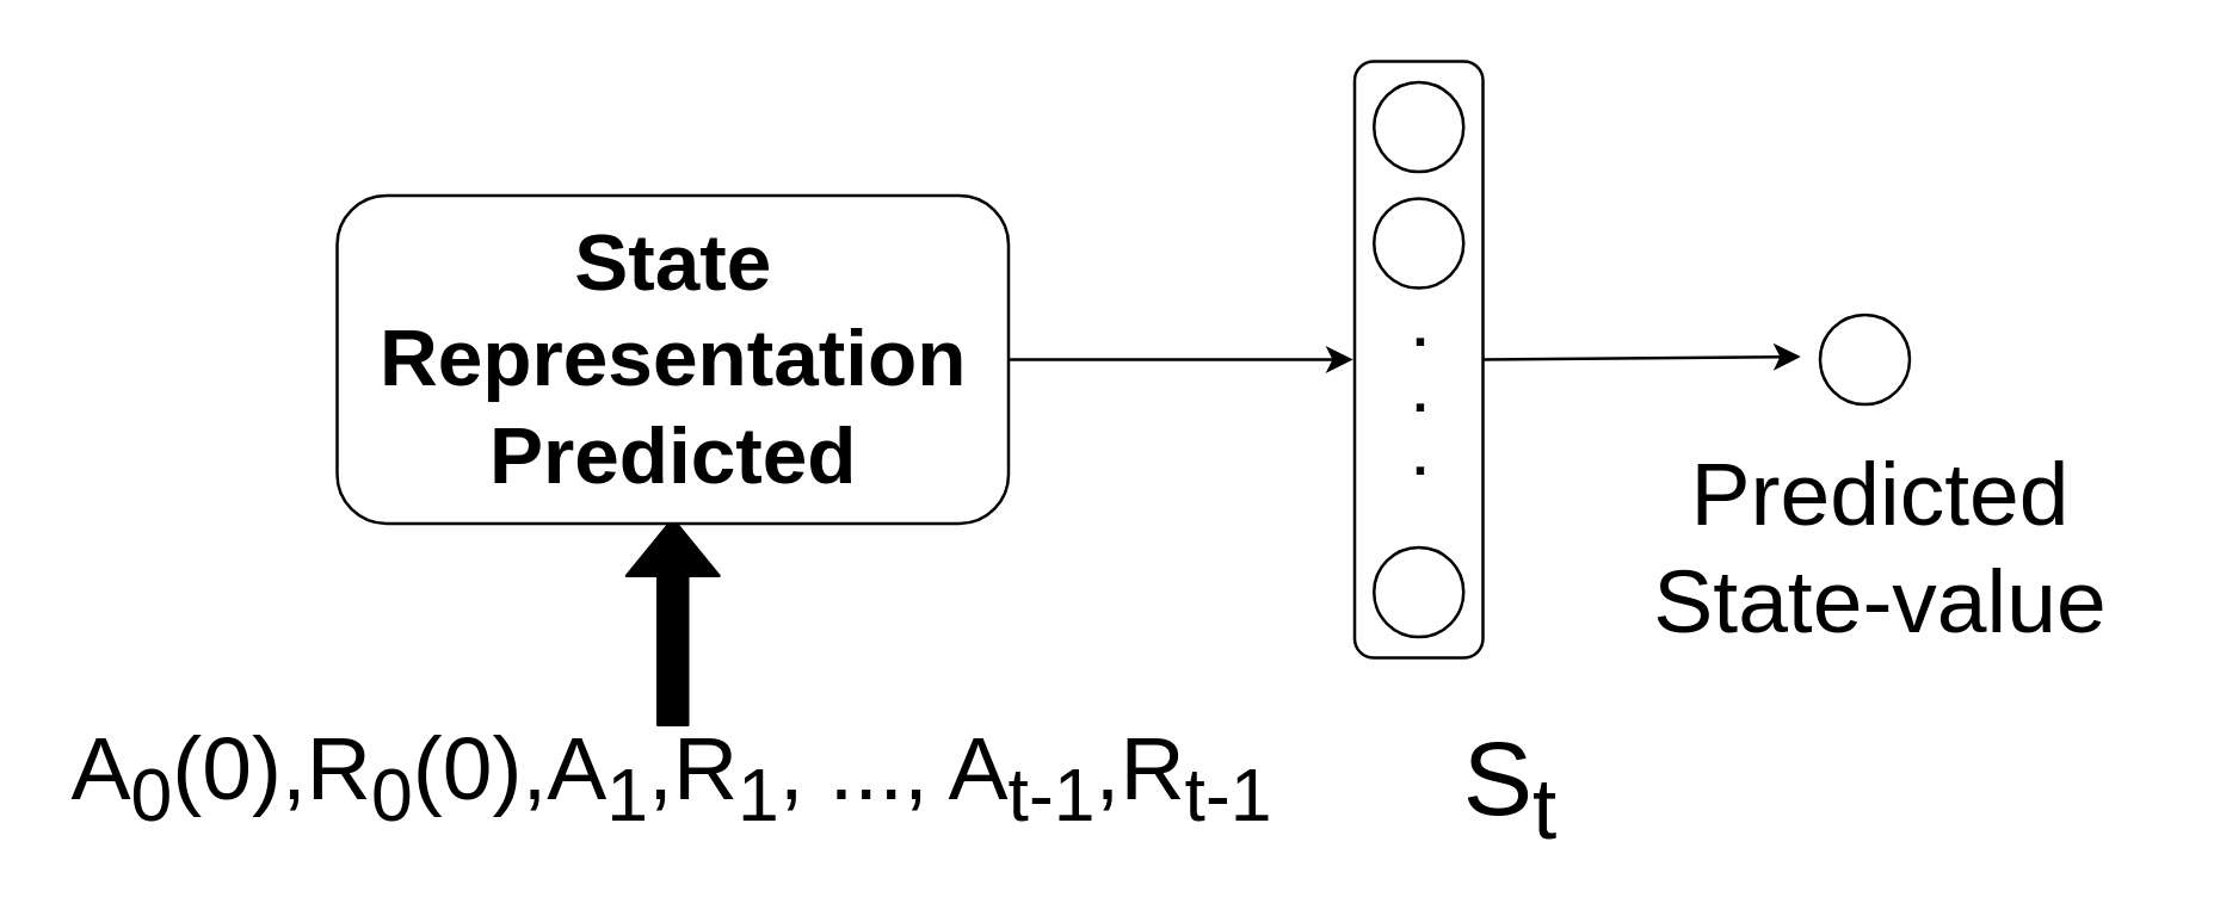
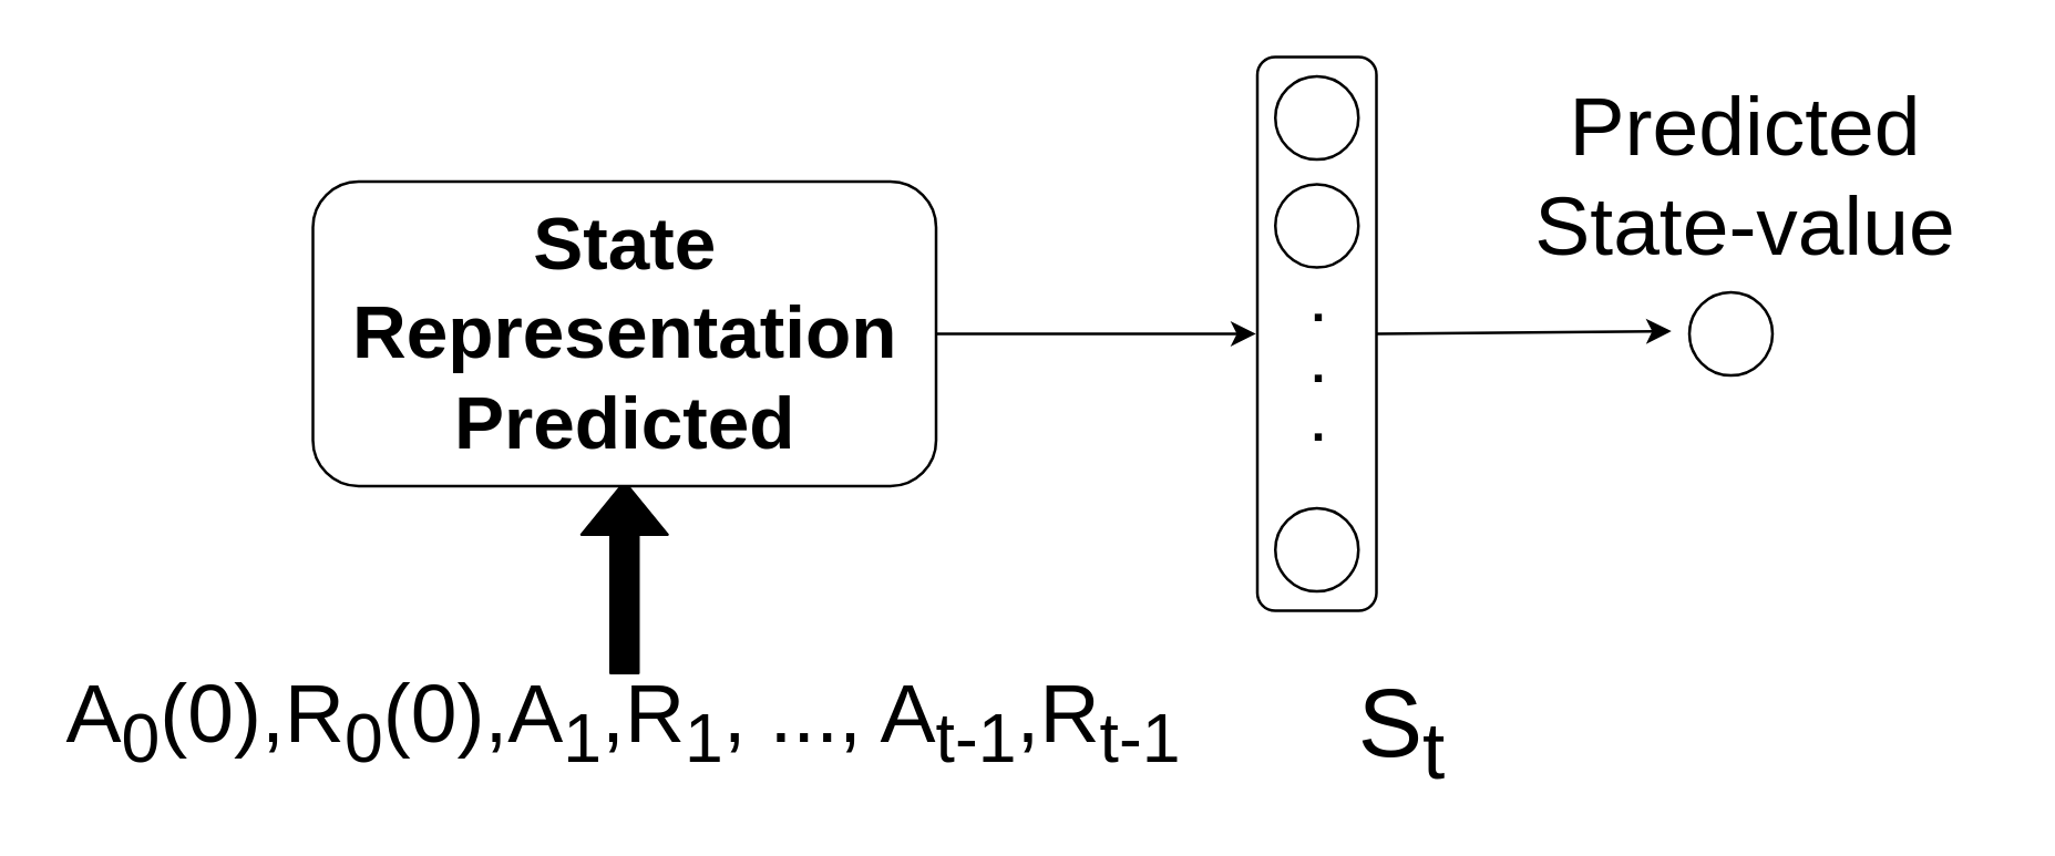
- <mxCell id="6" value="&lt;span style=&quot;font-size: 30px&quot;&gt;Predicted State-value&lt;/span&gt;" style="text;html=1;strokeColor=none;fillColor=none;align=center;verticalAlign=middle;whiteSpace=wrap;rounded=0;" vertex="1" parent="1"><mxGeometry x="540" y="162" width="180" height="42" as="geometry" /></mxCell>
+ <mxCell id="6" value="&lt;span style=&quot;font-size: 30px&quot;&gt;Predicted State-value&lt;/span&gt;" style="text;html=1;strokeColor=none;fillColor=none;align=center;verticalAlign=middle;whiteSpace=wrap;rounded=0;" vertex="1" parent="1"><mxGeometry x="540" y="42" width="180" height="42" as="geometry" /></mxCell>
